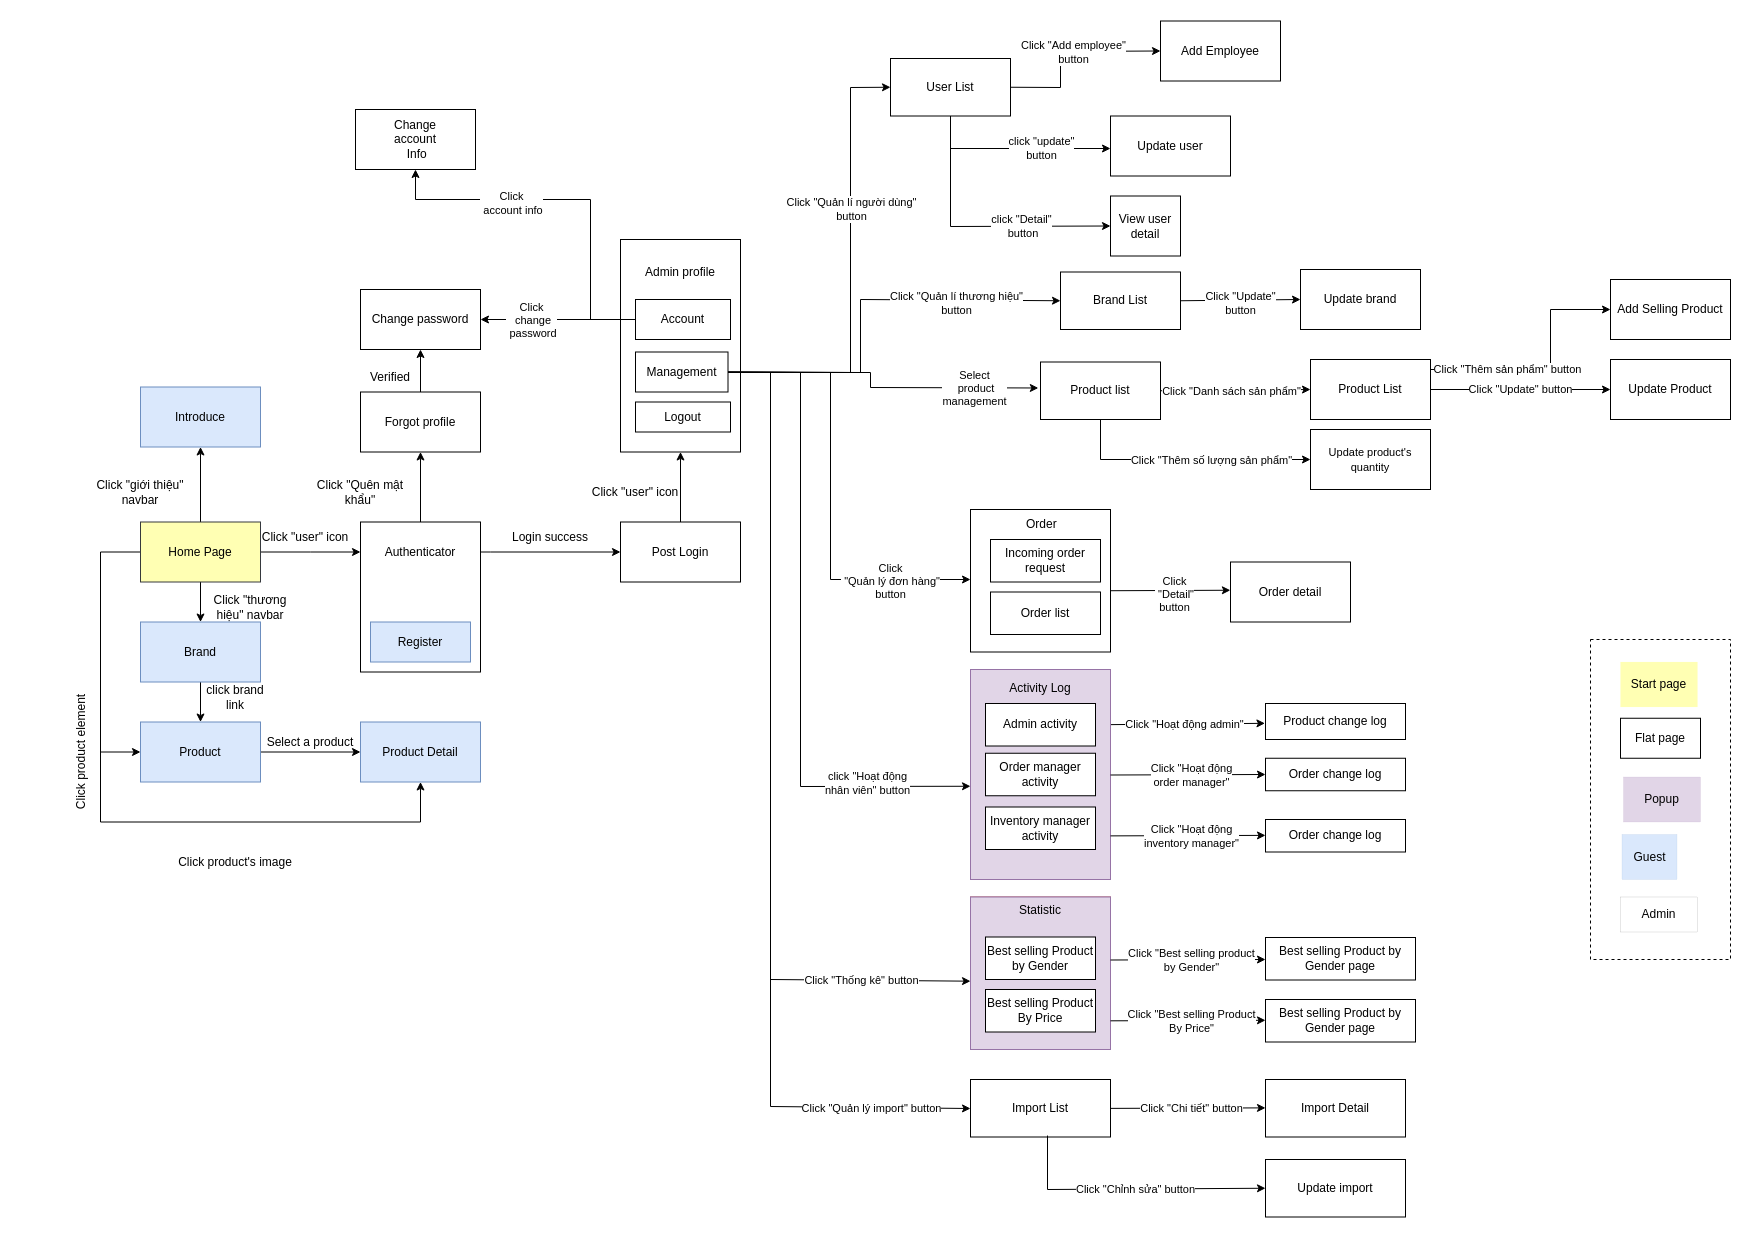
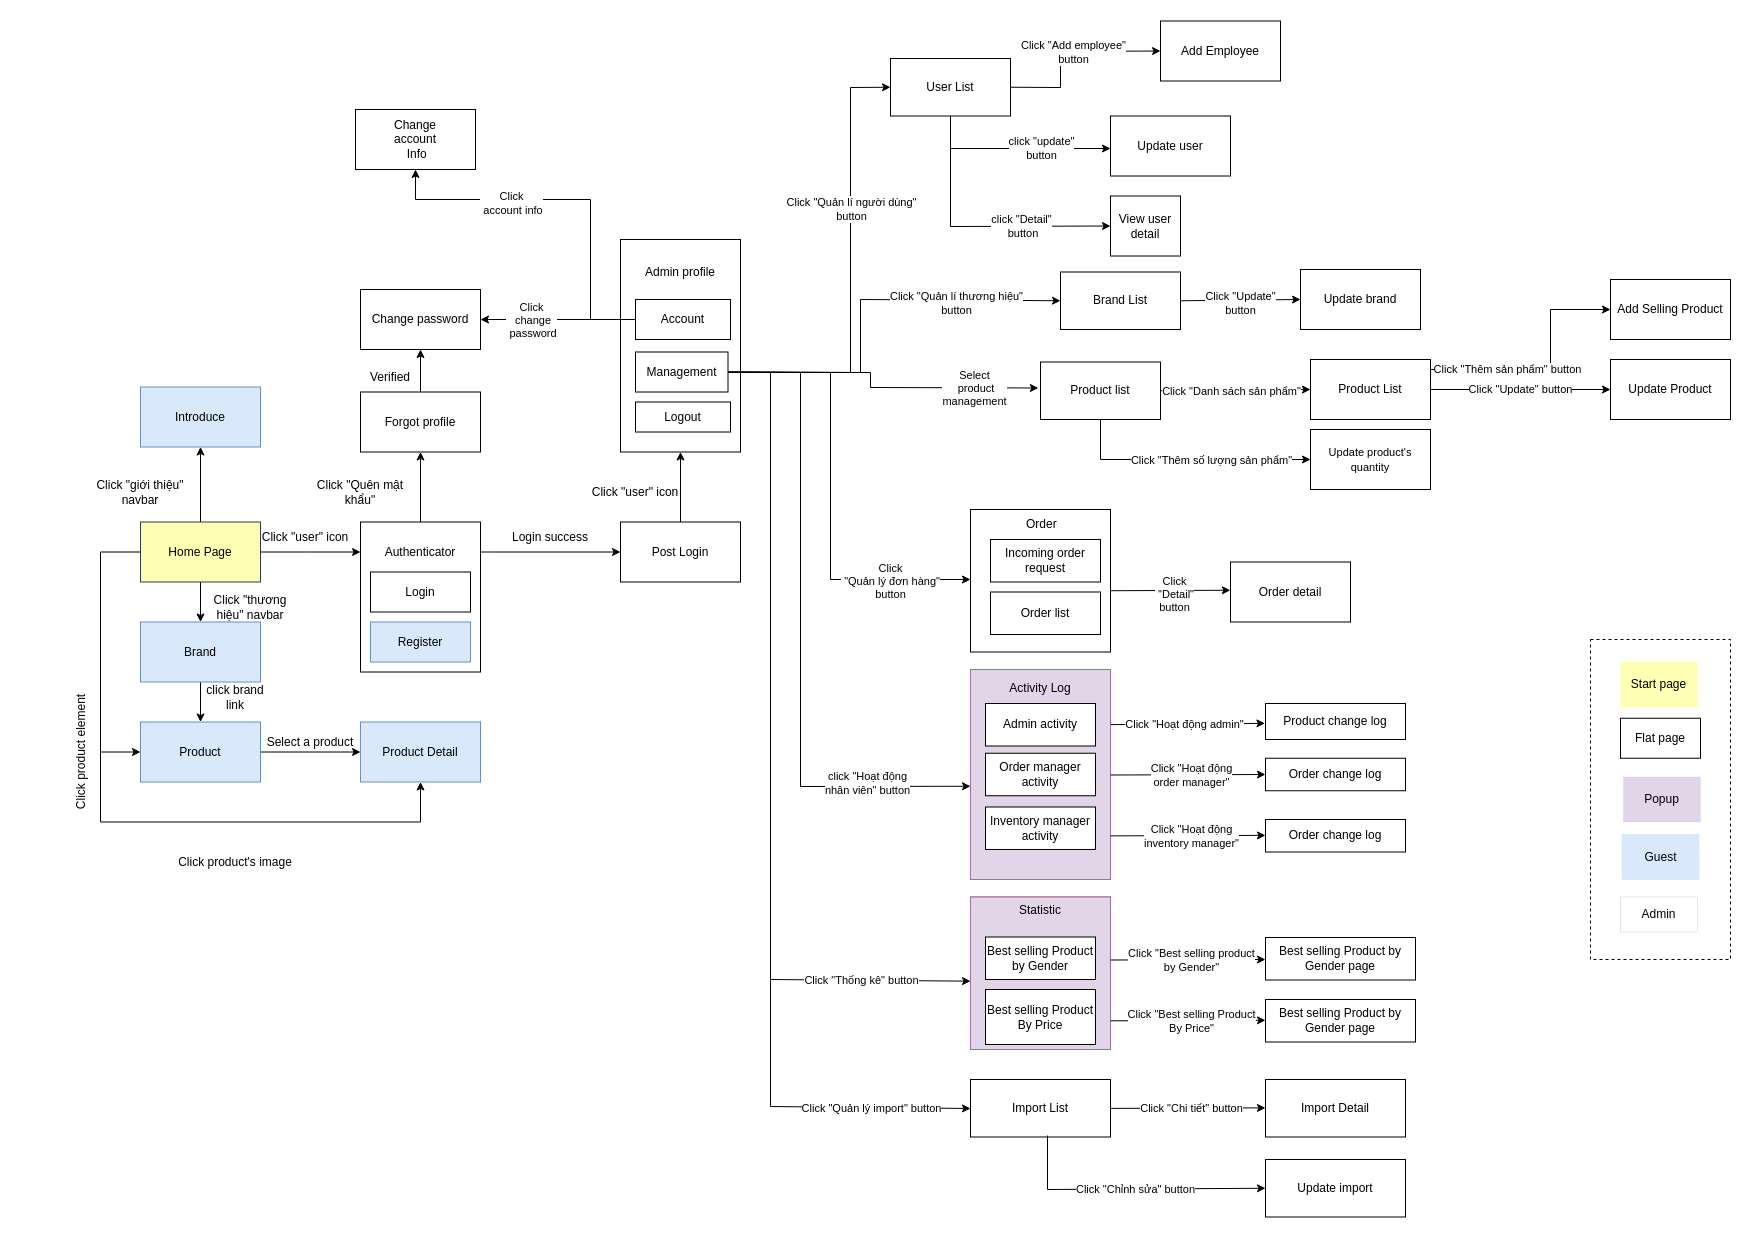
+ <mxCell id="29" value="Login" style="rounded=0;whiteSpace=wrap;html=1;" parent="1" vertex="1"><mxGeometry x="370" y="571.5" width="100" height="40" as="geometry" /></mxCell>
- <mxCell id="65" value="Guest" style="rounded=0;whiteSpace=wrap;html=1;dashed=1;strokeWidth=0;fillColor=#dae8fc;strokeColor=#6c8ebf;" parent="1" vertex="1"><mxGeometry x="1621.5" y="834" width="55" height="45" as="geometry" /></mxCell>
+ <mxCell id="65" value="Guest" style="rounded=0;whiteSpace=wrap;html=1;dashed=1;strokeWidth=0;fillColor=#dae8fc;strokeColor=#6c8ebf;" parent="1" vertex="1"><mxGeometry x="1621.5" y="834" width="77" height="45" as="geometry" /></mxCell>
- <mxCell id="115" value="Best selling Product By Price" style="rounded=0;whiteSpace=wrap;html=1;" parent="112" vertex="1"><mxGeometry x="15" y="92.5" width="110" height="42.5" as="geometry" /></mxCell>
+ <mxCell id="115" value="Best selling Product By Price" style="rounded=0;whiteSpace=wrap;html=1;" parent="112" vertex="1"><mxGeometry x="15" y="92.5" width="110" height="55" as="geometry" /></mxCell>
